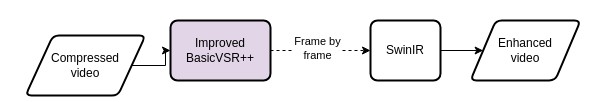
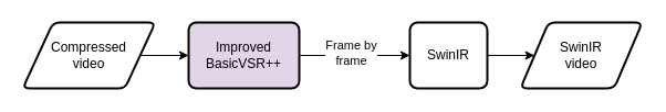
- <mxCell id="4" style="edgeStyle=orthogonalEdgeStyle;rounded=0;orthogonalLoop=1;jettySize=auto;html=1;exitX=1;exitY=0.5;exitDx=0;exitDy=0;entryX=0;entryY=0.5;entryDx=0;entryDy=0;dashed=1;" parent="1" source="6" target="8" edge="1"><mxGeometry relative="1" as="geometry" /></mxCell>
+ <mxCell id="4" style="edgeStyle=orthogonalEdgeStyle;rounded=0;orthogonalLoop=1;jettySize=auto;html=1;exitX=1;exitY=0.5;exitDx=0;exitDy=0;entryX=0;entryY=0.5;entryDx=0;entryDy=0;" parent="1" source="6" target="8" edge="1"><mxGeometry relative="1" as="geometry" /></mxCell>
- <mxCell id="9" value="Enhanced&lt;br&gt;video" style="shape=parallelogram;html=1;strokeWidth=2;perimeter=parallelogramPerimeter;whiteSpace=wrap;rounded=1;arcSize=12;size=0.23;" parent="1" vertex="1"><mxGeometry x="470" y="20" width="110" height="60" as="geometry" /></mxCell>
+ <mxCell id="9" value="SwinIR&lt;br&gt;video" style="shape=parallelogram;html=1;strokeWidth=2;perimeter=parallelogramPerimeter;whiteSpace=wrap;rounded=1;arcSize=12;size=0.23;" parent="1" vertex="1"><mxGeometry x="470" y="20" width="110" height="60" as="geometry" /></mxCell>
- <mxCell id="3" value="Compressed&lt;br&gt;video" style="shape=parallelogram;html=1;strokeWidth=2;perimeter=parallelogramPerimeter;whiteSpace=wrap;rounded=1;arcSize=12;size=0.23;" parent="1" vertex="1"><mxGeometry x="25" y="35" width="120" height="60" as="geometry" /></mxCell>
+ <mxCell id="3" value="Compressed&lt;br&gt;video" style="shape=parallelogram;html=1;strokeWidth=2;perimeter=parallelogramPerimeter;whiteSpace=wrap;rounded=1;arcSize=12;size=0.23;" parent="1" vertex="1"><mxGeometry x="20" y="20" width="120" height="60" as="geometry" /></mxCell>
